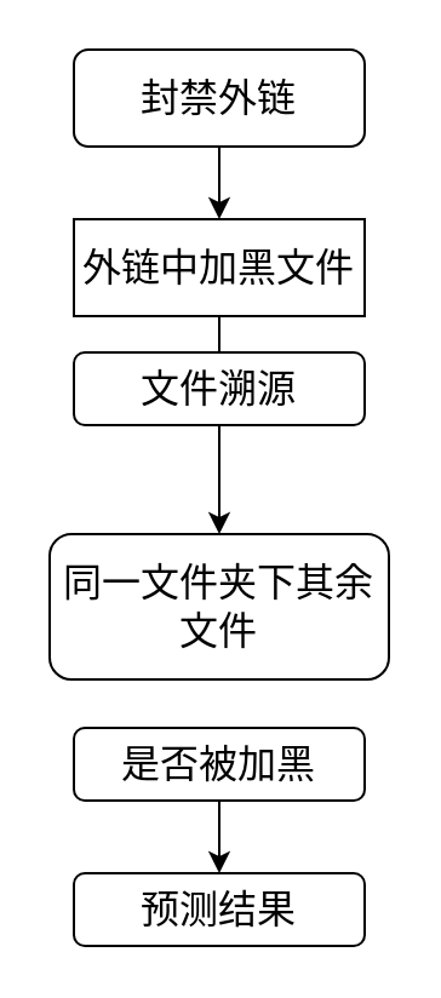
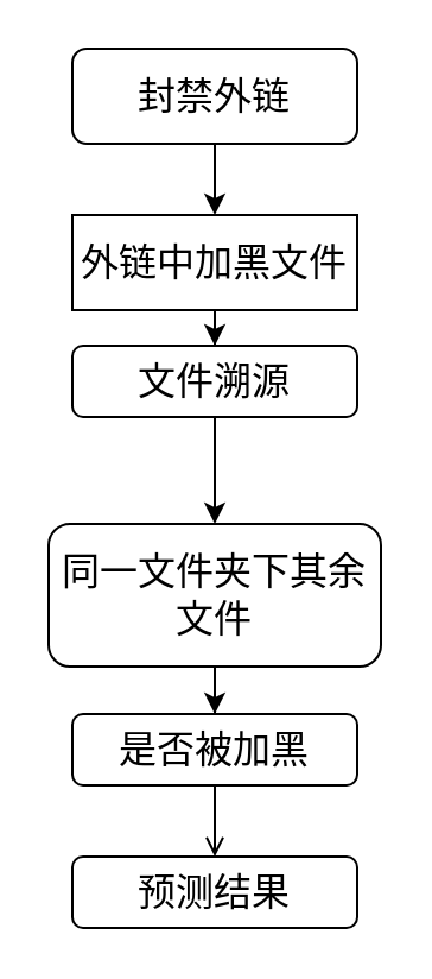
- <mxCell id="4" value="" style="edgeStyle=orthogonalEdgeStyle;rounded=0;orthogonalLoop=1;jettySize=auto;html=1;endArrow=none;" edge="1" parent="1" source="5" target="9"><mxGeometry relative="1" as="geometry" /></mxCell>
+ <mxCell id="4" value="" style="edgeStyle=orthogonalEdgeStyle;rounded=0;orthogonalLoop=1;jettySize=auto;html=1;" edge="1" parent="1" source="5" target="9"><mxGeometry relative="1" as="geometry" /></mxCell>
+ <mxCell id="6" value="" style="edgeStyle=orthogonalEdgeStyle;rounded=0;orthogonalLoop=1;jettySize=auto;html=1;" edge="1" parent="1" source="7" target="11"><mxGeometry relative="1" as="geometry" /></mxCell>
- <mxCell id="10" value="" style="edgeStyle=orthogonalEdgeStyle;rounded=0;orthogonalLoop=1;jettySize=auto;html=1;" edge="1" parent="1" source="11" target="12"><mxGeometry relative="1" as="geometry" /></mxCell>
+ <mxCell id="10" value="" style="edgeStyle=orthogonalEdgeStyle;rounded=0;orthogonalLoop=1;jettySize=auto;html=1;endArrow=open;" edge="1" parent="1" source="11" target="12"><mxGeometry relative="1" as="geometry" /></mxCell>
